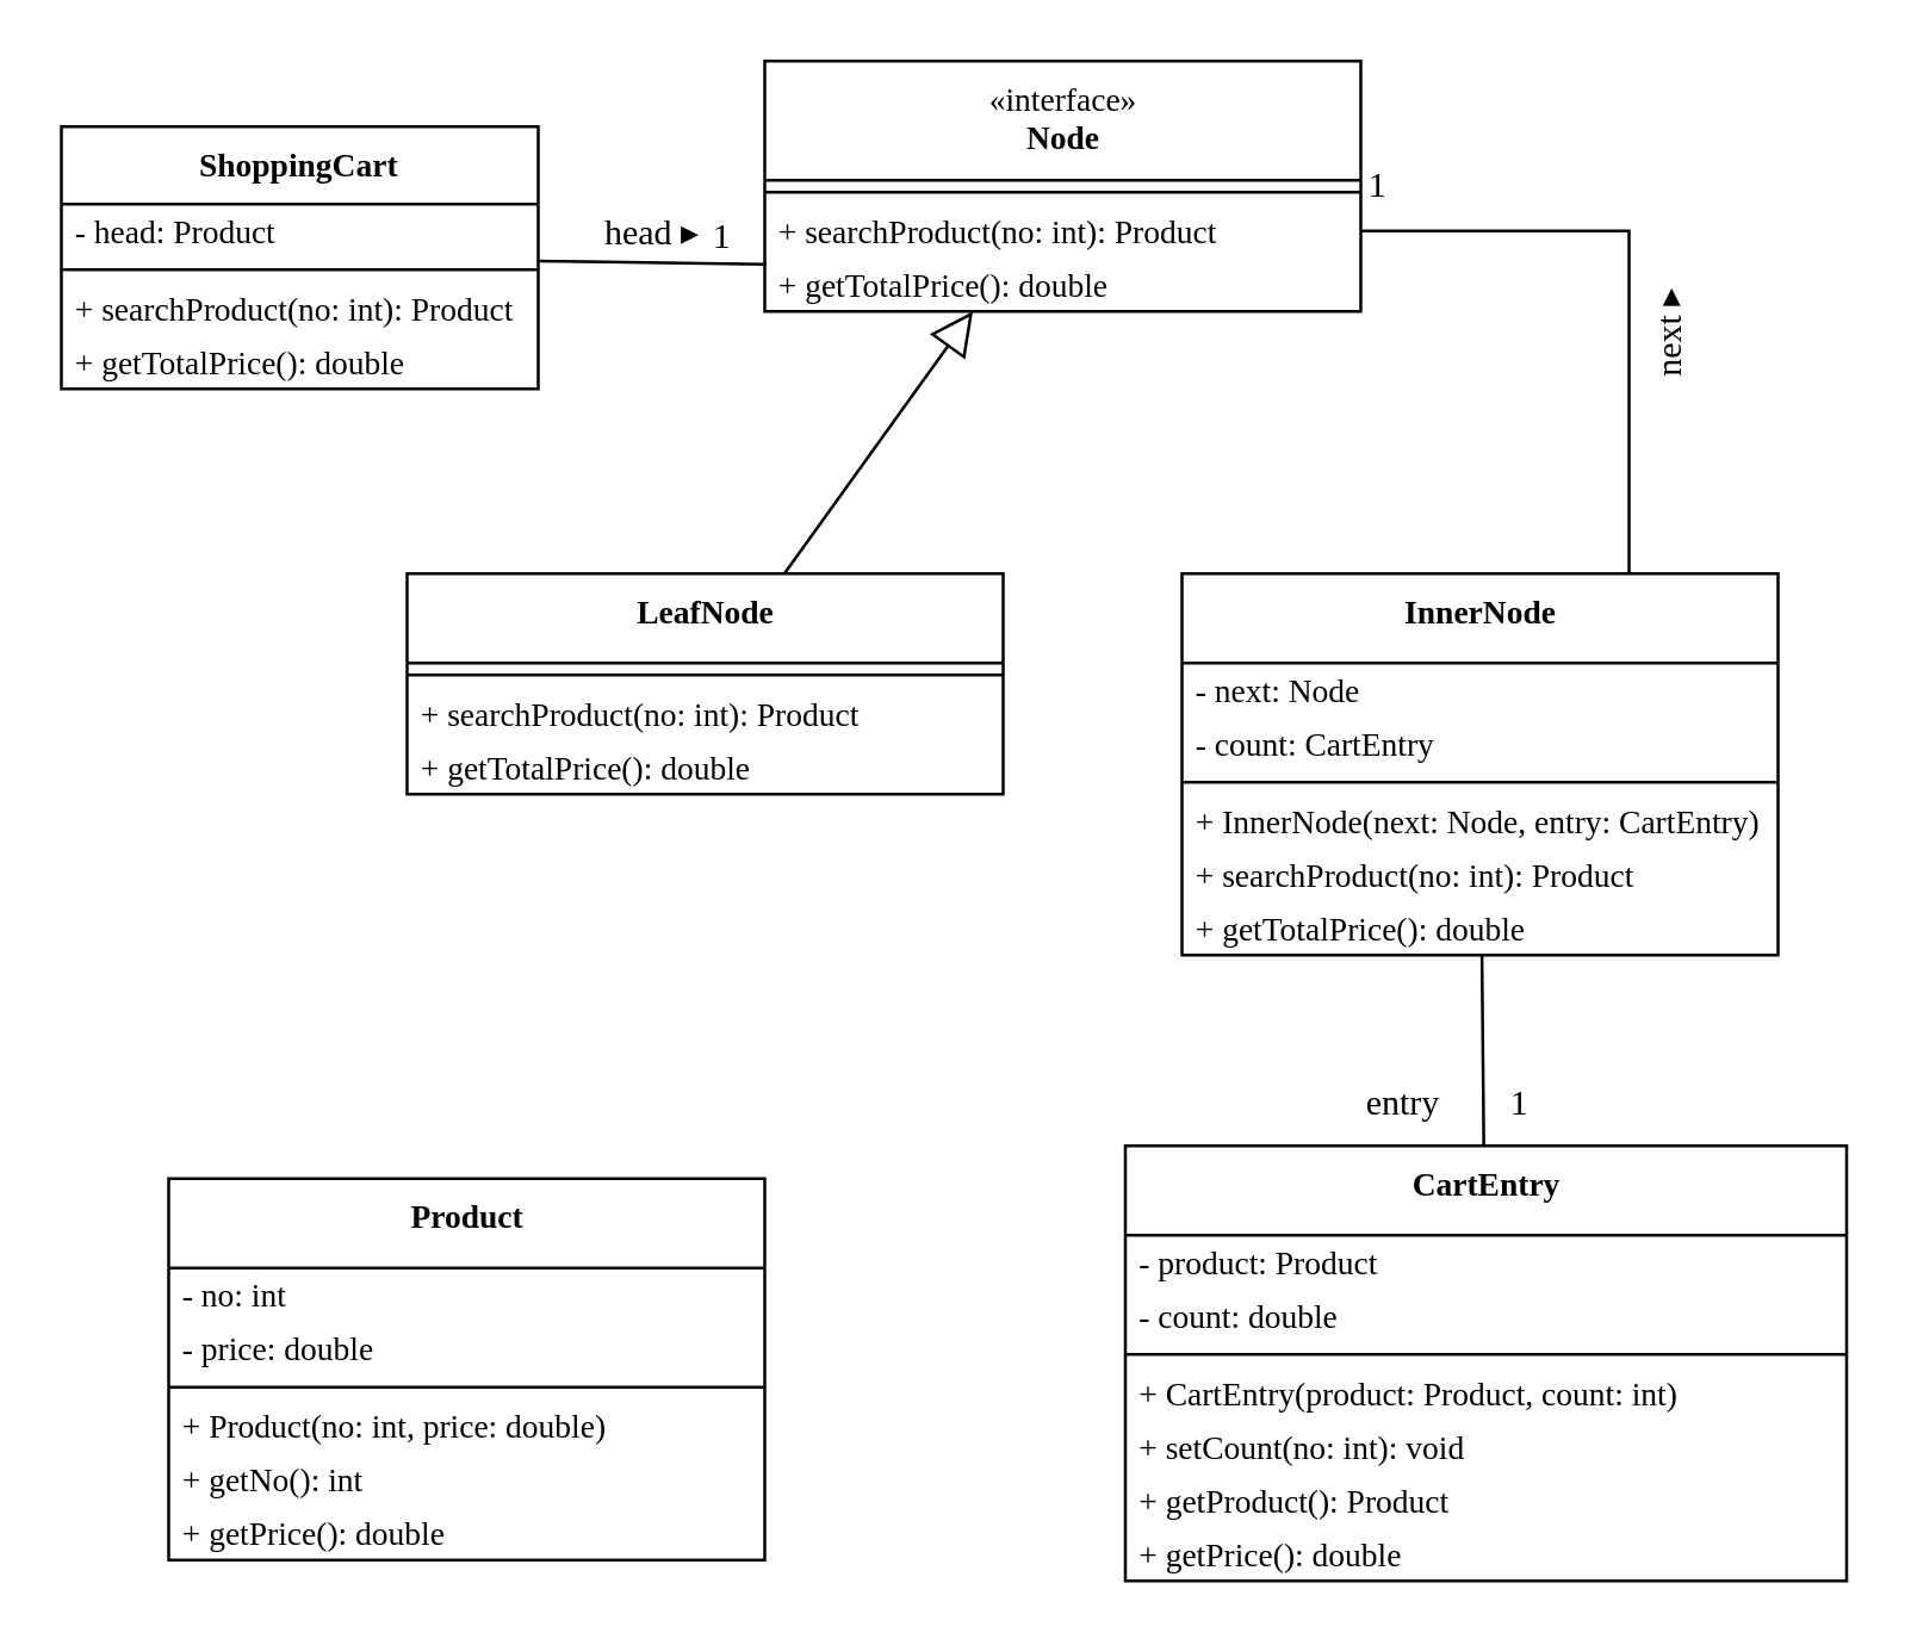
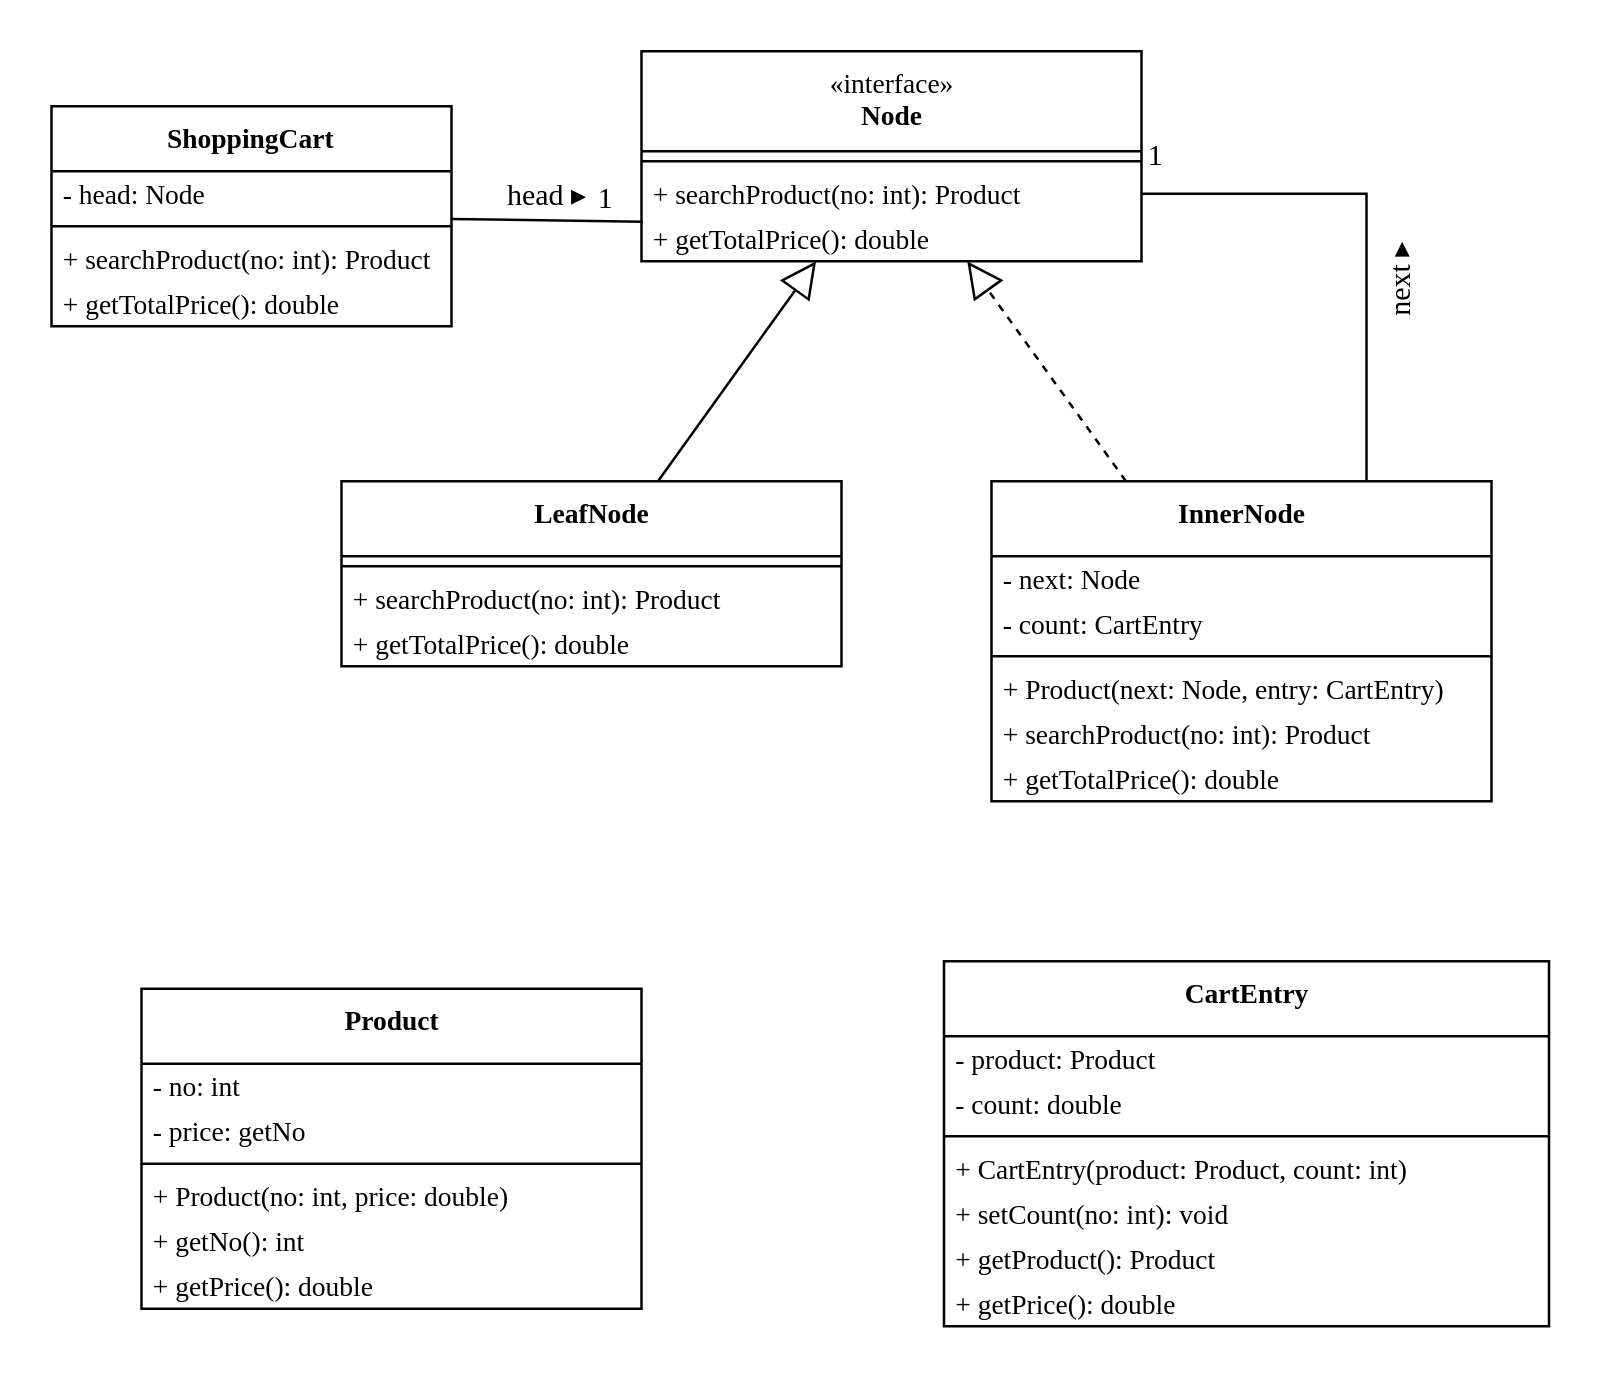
- <mxCell id="11" value="- head: Product" style="text;strokeColor=none;fillColor=none;align=left;verticalAlign=middle;spacingLeft=3;spacingRight=4;overflow=hidden;rotatable=0;points=[[0,0.5],[1,0.5]];portConstraint=eastwest;fontFamily=Alegreya;fontSize=11;fontStyle=0;imageWidth=24;imageHeight=24;comic=0;imageAspect=0;" parent="10" vertex="1"><mxGeometry y="26" width="160" height="18" as="geometry" /></mxCell>
+ <mxCell id="11" value="- head: Node" style="text;strokeColor=none;fillColor=none;align=left;verticalAlign=middle;spacingLeft=3;spacingRight=4;overflow=hidden;rotatable=0;points=[[0,0.5],[1,0.5]];portConstraint=eastwest;fontFamily=Alegreya;fontSize=11;fontStyle=0;imageWidth=24;imageHeight=24;comic=0;imageAspect=0;" parent="10" vertex="1"><mxGeometry y="26" width="160" height="18" as="geometry" /></mxCell>
+ <mxCell id="3" value="" style="endArrow=block;dashed=1;endFill=0;endSize=12;html=1;fontFamily=Alegreya Sans;fontSource=https%3A%2F%2Ffonts.googleapis.com%2Fcss%3Ffamily%3DAlegreya%2BSans;" parent="1" source="19" target="15" edge="1"><mxGeometry width="160" relative="1" as="geometry"><mxPoint x="431" y="182" as="sourcePoint" /><mxPoint x="312.5" y="112" as="targetPoint" /></mxGeometry></mxCell>
- <mxCell id="23" value="+ InnerNode(next: Node, entry: CartEntry)" style="text;strokeColor=none;fillColor=none;align=left;verticalAlign=middle;spacingLeft=3;spacingRight=4;overflow=hidden;rotatable=0;points=[[0,0.5],[1,0.5]];portConstraint=eastwest;fontFamily=Alegreya;fontSize=11;fontStyle=0;imageWidth=24;imageHeight=24;comic=0;imageAspect=0;" parent="19" vertex="1"><mxGeometry y="74" width="200" height="18" as="geometry" /></mxCell>
+ <mxCell id="23" value="+ Product(next: Node, entry: CartEntry)" style="text;strokeColor=none;fillColor=none;align=left;verticalAlign=middle;spacingLeft=3;spacingRight=4;overflow=hidden;rotatable=0;points=[[0,0.5],[1,0.5]];portConstraint=eastwest;fontFamily=Alegreya;fontSize=11;fontStyle=0;imageWidth=24;imageHeight=24;comic=0;imageAspect=0;" parent="19" vertex="1"><mxGeometry y="74" width="200" height="18" as="geometry" /></mxCell>
- <mxCell id="45" value="" style="endArrow=none;shadow=0;strokeWidth=1;rounded=0;endFill=0;elbow=vertical;" parent="1" source="37" target="19" edge="1"><mxGeometry x="0.5" y="41" relative="1" as="geometry"><mxPoint x="241.8" y="447.58" as="sourcePoint" /><mxPoint x="365" y="450.314" as="targetPoint" /><mxPoint x="-40" y="32" as="offset" /></mxGeometry></mxCell>
- <mxCell id="46" value="1" style="resizable=0;align=right;verticalAlign=bottom;labelBackgroundColor=none;fontSize=12;fontFamily=Alegreya;spacingBottom=2;" parent="45" connectable="0" vertex="1"><mxGeometry x="1" relative="1" as="geometry"><mxPoint x="17" y="60" as="offset" /></mxGeometry></mxCell>
- <mxCell id="47" value="entry" style="text;html=1;resizable=0;points=[];;align=center;verticalAlign=middle;labelBackgroundColor=none;rounded=0;shadow=0;strokeWidth=1;fontSize=12;fontFamily=Alegreya;" parent="45" vertex="1" connectable="0"><mxGeometry relative="1" as="geometry"><mxPoint x="-27" y="17" as="offset" /></mxGeometry></mxCell>
- <mxCell id="32" value="- price: double" style="text;strokeColor=none;fillColor=none;align=left;verticalAlign=middle;spacingLeft=3;spacingRight=4;overflow=hidden;rotatable=0;points=[[0,0.5],[1,0.5]];portConstraint=eastwest;fontFamily=Alegreya;fontSize=11;fontStyle=0;imageWidth=24;imageHeight=24;comic=0;imageAspect=0;" parent="30" vertex="1"><mxGeometry y="48" width="200" height="18" as="geometry" /></mxCell>
+ <mxCell id="32" value="- price: getNo" style="text;strokeColor=none;fillColor=none;align=left;verticalAlign=middle;spacingLeft=3;spacingRight=4;overflow=hidden;rotatable=0;points=[[0,0.5],[1,0.5]];portConstraint=eastwest;fontFamily=Alegreya;fontSize=11;fontStyle=0;imageWidth=24;imageHeight=24;comic=0;imageAspect=0;" parent="30" vertex="1"><mxGeometry y="48" width="200" height="18" as="geometry" /></mxCell>
